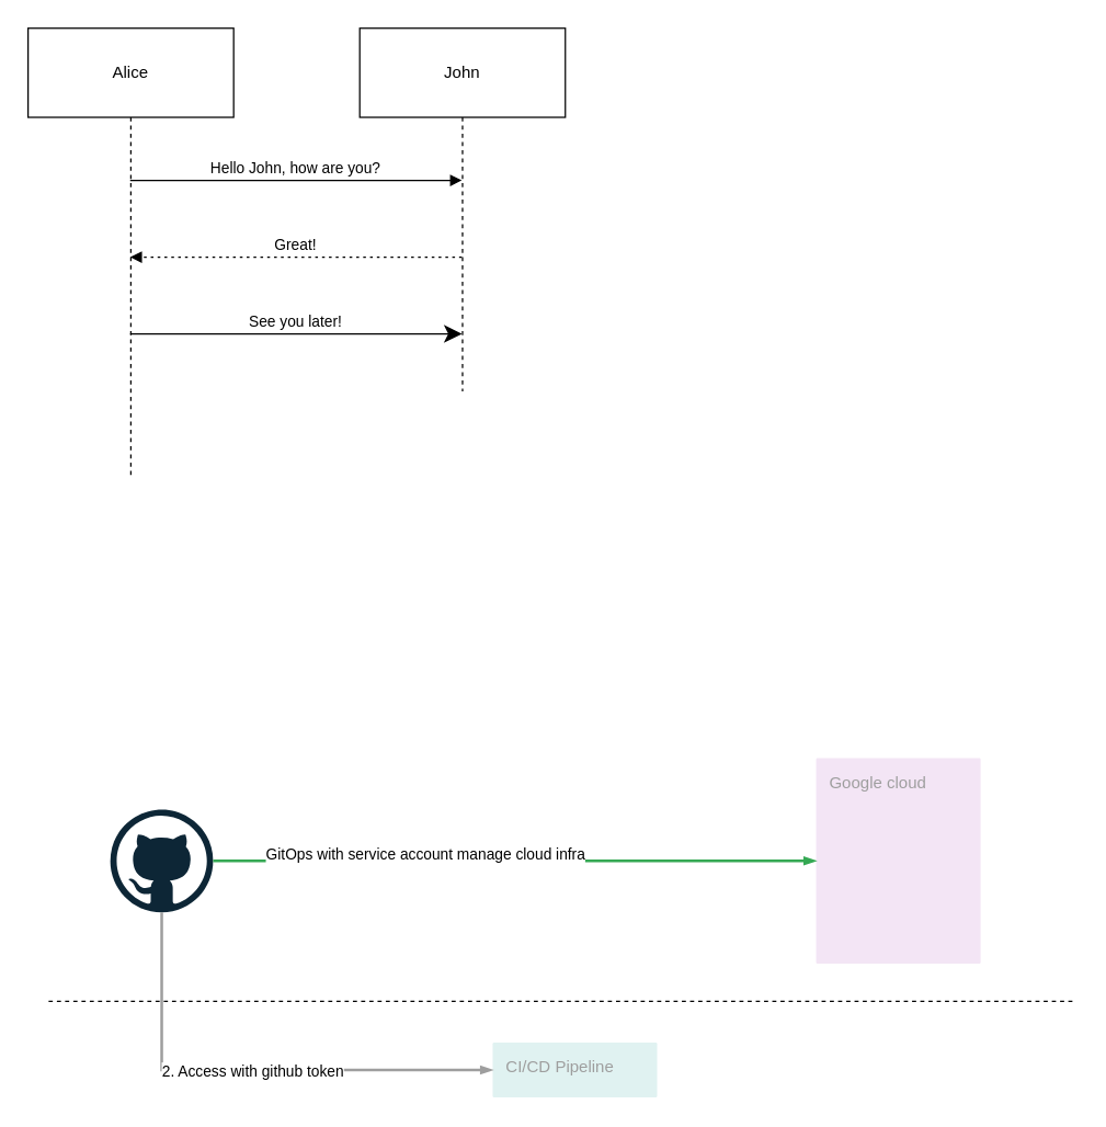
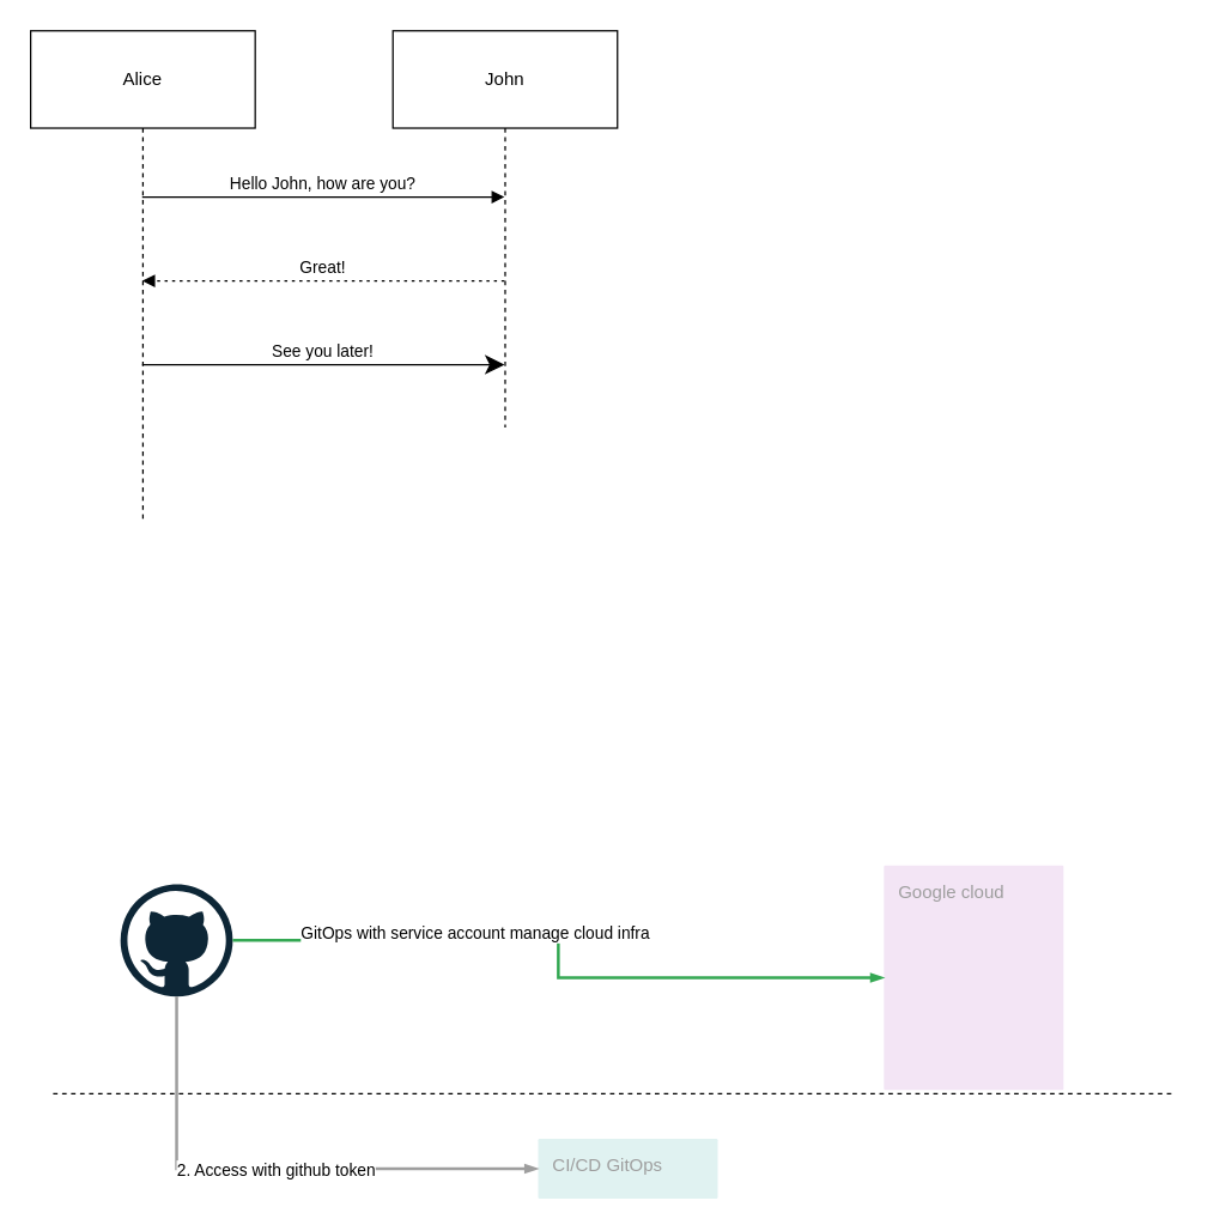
- <mxCell id="8" value="Google cloud" style="sketch=0;points=[[0,0,0],[0.25,0,0],[0.5,0,0],[0.75,0,0],[1,0,0],[1,0.25,0],[1,0.5,0],[1,0.75,0],[1,1,0],[0.75,1,0],[0.5,1,0],[0.25,1,0],[0,1,0],[0,0.75,0],[0,0.5,0],[0,0.25,0]];rounded=1;absoluteArcSize=1;arcSize=2;html=1;strokeColor=none;gradientColor=none;shadow=0;dashed=0;fontSize=12;fontColor=#9E9E9E;align=left;verticalAlign=top;spacing=10;spacingTop=-4;whiteSpace=wrap;fillColor=#F3E5F5;" vertex="1" parent="1"><mxGeometry x="595" y="552.5" width="120" height="150" as="geometry" /></mxCell>
+ <mxCell id="8" value="Google cloud" style="sketch=0;points=[[0,0,0],[0.25,0,0],[0.5,0,0],[0.75,0,0],[1,0,0],[1,0.25,0],[1,0.5,0],[1,0.75,0],[1,1,0],[0.75,1,0],[0.5,1,0],[0.25,1,0],[0,1,0],[0,0.75,0],[0,0.5,0],[0,0.25,0]];rounded=1;absoluteArcSize=1;arcSize=2;html=1;strokeColor=none;gradientColor=none;shadow=0;dashed=0;fontSize=12;fontColor=#9E9E9E;align=left;verticalAlign=top;spacing=10;spacingTop=-4;whiteSpace=wrap;fillColor=#F3E5F5;" vertex="1" parent="1"><mxGeometry x="590" y="577.5" width="120" height="150" as="geometry" /></mxCell>
- <mxCell id="12" value="CI/CD Pipeline" style="sketch=0;points=[[0,0,0],[0.25,0,0],[0.5,0,0],[0.75,0,0],[1,0,0],[1,0.25,0],[1,0.5,0],[1,0.75,0],[1,1,0],[0.75,1,0],[0.5,1,0],[0.25,1,0],[0,1,0],[0,0.75,0],[0,0.5,0],[0,0.25,0]];rounded=1;absoluteArcSize=1;arcSize=2;html=1;strokeColor=none;gradientColor=none;shadow=0;dashed=0;fontSize=12;fontColor=#9E9E9E;align=left;verticalAlign=top;spacing=10;spacingTop=-4;whiteSpace=wrap;fillColor=#E0F2F1;" vertex="1" parent="1"><mxGeometry x="359" y="760" width="120" height="40" as="geometry" /></mxCell>
+ <mxCell id="12" value="CI/CD GitOps" style="sketch=0;points=[[0,0,0],[0.25,0,0],[0.5,0,0],[0.75,0,0],[1,0,0],[1,0.25,0],[1,0.5,0],[1,0.75,0],[1,1,0],[0.75,1,0],[0.5,1,0],[0.25,1,0],[0,1,0],[0,0.75,0],[0,0.5,0],[0,0.25,0]];rounded=1;absoluteArcSize=1;arcSize=2;html=1;strokeColor=none;gradientColor=none;shadow=0;dashed=0;fontSize=12;fontColor=#9E9E9E;align=left;verticalAlign=top;spacing=10;spacingTop=-4;whiteSpace=wrap;fillColor=#E0F2F1;" vertex="1" parent="1"><mxGeometry x="359" y="760" width="120" height="40" as="geometry" /></mxCell>
